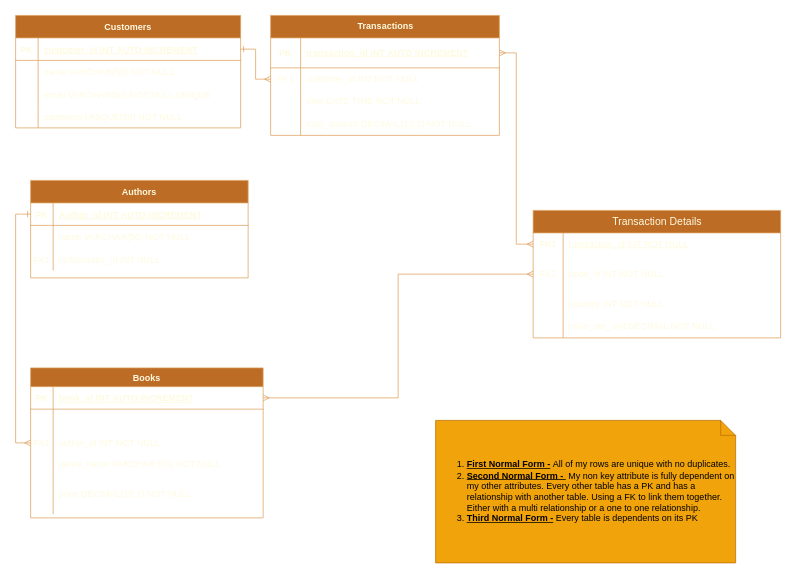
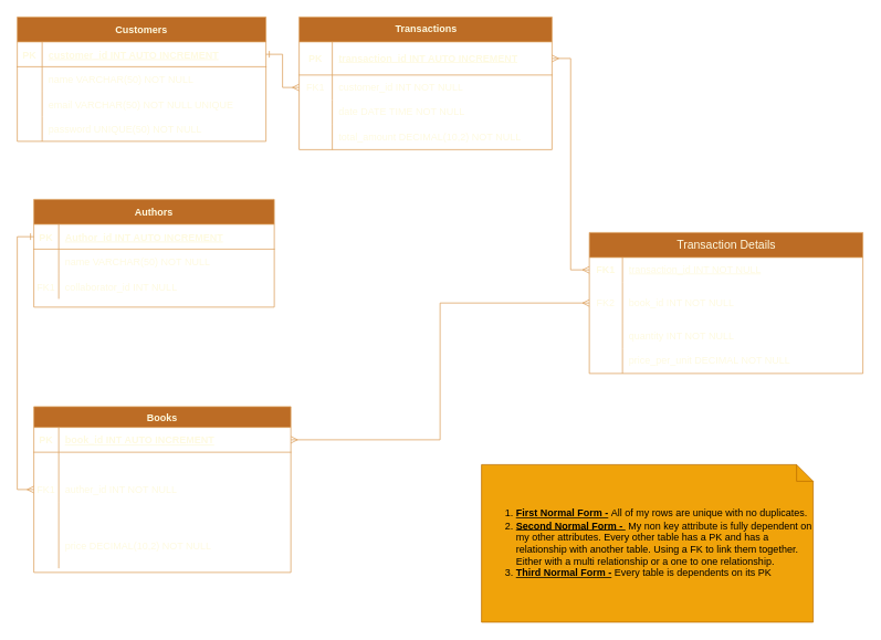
- <mxCell id="36" value="genre_name VARCHAR (50) NOT NULL" style="shape=partialRectangle;overflow=hidden;connectable=0;fillColor=none;top=0;left=0;bottom=0;right=0;align=left;spacingLeft=6;labelBackgroundColor=none;strokeColor=#DDA15E;fontColor=#FEFAE0;" parent="34" vertex="1"><mxGeometry x="30" width="280" height="25" as="geometry"><mxRectangle width="280" height="25" as="alternateBounds" /></mxGeometry></mxCell>
